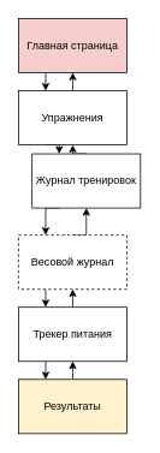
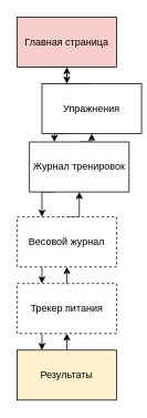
- <mxCell id="6" value="Упражнения" style="whiteSpace=wrap;html=1;" vertex="1" parent="1"><mxGeometry x="20" y="100" width="120" height="60" as="geometry" /></mxCell>
+ <mxCell id="6" value="Упражнения" style="whiteSpace=wrap;html=1;" vertex="1" parent="1"><mxGeometry x="50" y="100" width="120" height="60" as="geometry" /></mxCell>
- <mxCell id="15" value="Трекер питания" style="rounded=0;whiteSpace=wrap;html=1;" vertex="1" parent="1"><mxGeometry x="20" y="340" width="120" height="60" as="geometry" /></mxCell>
+ <mxCell id="15" value="Трекер питания" style="rounded=0;whiteSpace=wrap;html=1;dashed=1;" vertex="1" parent="1"><mxGeometry x="20" y="340" width="120" height="60" as="geometry" /></mxCell>
